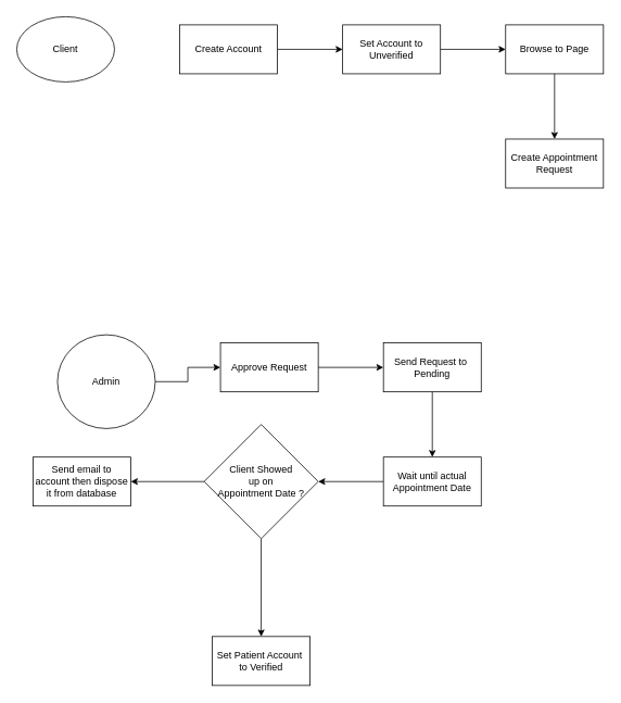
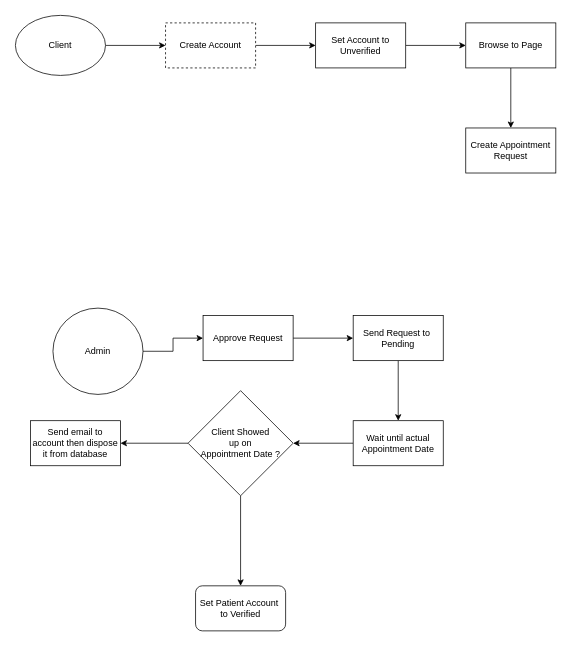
+ <mxCell id="2" value="" style="edgeStyle=orthogonalEdgeStyle;rounded=0;orthogonalLoop=1;jettySize=auto;html=1;" edge="1" parent="1" source="3" target="5"><mxGeometry relative="1" as="geometry" /></mxCell>
- <mxCell id="5" value="Create Account" style="whiteSpace=wrap;html=1;" vertex="1" parent="1"><mxGeometry x="220" y="30" width="120" height="60" as="geometry" /></mxCell>
+ <mxCell id="5" value="Create Account" style="whiteSpace=wrap;html=1;dashed=1;" vertex="1" parent="1"><mxGeometry x="220" y="30" width="120" height="60" as="geometry" /></mxCell>
- <mxCell id="22" value="Set Patient Account&amp;nbsp;&lt;br&gt;to Verified" style="whiteSpace=wrap;html=1;" vertex="1" parent="1"><mxGeometry x="260" y="780" width="120" height="60" as="geometry" /></mxCell>
+ <mxCell id="22" value="Set Patient Account&amp;nbsp;&lt;br&gt;to Verified" style="whiteSpace=wrap;html=1;rounded=1;" vertex="1" parent="1"><mxGeometry x="260" y="780" width="120" height="60" as="geometry" /></mxCell>
